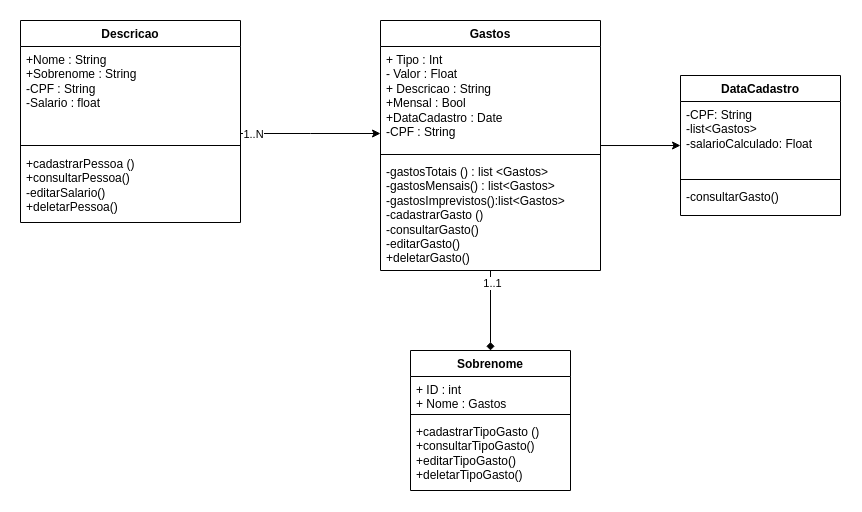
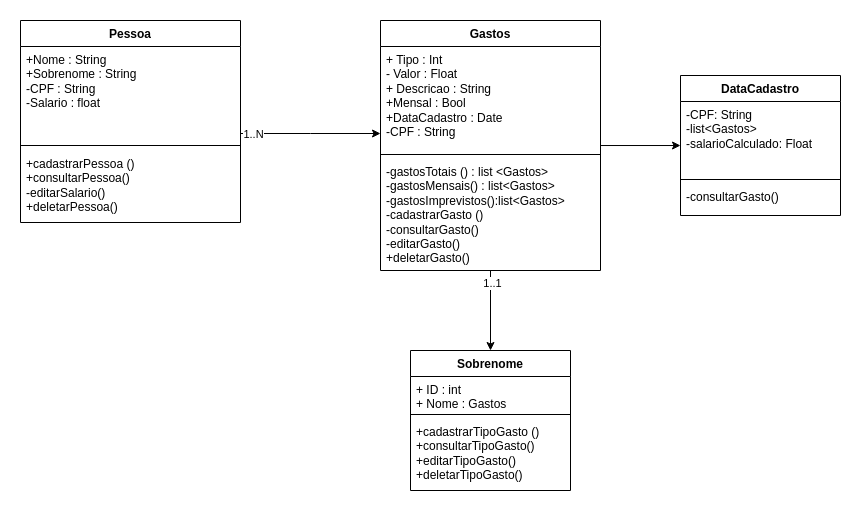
- <mxCell id="10" value="Descricao" style="swimlane;fontStyle=1;align=center;verticalAlign=top;childLayout=stackLayout;horizontal=1;startSize=26;horizontalStack=0;resizeParent=1;resizeParentMax=0;resizeLast=0;collapsible=1;marginBottom=0;whiteSpace=wrap;html=1;" parent="1" vertex="1"><mxGeometry x="20" y="20" width="220" height="202" as="geometry" /></mxCell>
+ <mxCell id="10" value="Pessoa" style="swimlane;fontStyle=1;align=center;verticalAlign=top;childLayout=stackLayout;horizontal=1;startSize=26;horizontalStack=0;resizeParent=1;resizeParentMax=0;resizeLast=0;collapsible=1;marginBottom=0;whiteSpace=wrap;html=1;" parent="1" vertex="1"><mxGeometry x="20" y="20" width="220" height="202" as="geometry" /></mxCell>
- <mxCell id="4" style="edgeStyle=orthogonalEdgeStyle;rounded=0;orthogonalLoop=1;jettySize=auto;html=1;entryX=0.5;entryY=0;entryDx=0;entryDy=0;endArrow=diamond;" parent="1" source="6" target="14" edge="1"><mxGeometry relative="1" as="geometry"><mxPoint x="490" y="345" as="targetPoint" /></mxGeometry></mxCell>
+ <mxCell id="4" style="edgeStyle=orthogonalEdgeStyle;rounded=0;orthogonalLoop=1;jettySize=auto;html=1;entryX=0.5;entryY=0;entryDx=0;entryDy=0;" parent="1" source="6" target="14" edge="1"><mxGeometry relative="1" as="geometry"><mxPoint x="490" y="345" as="targetPoint" /></mxGeometry></mxCell>
